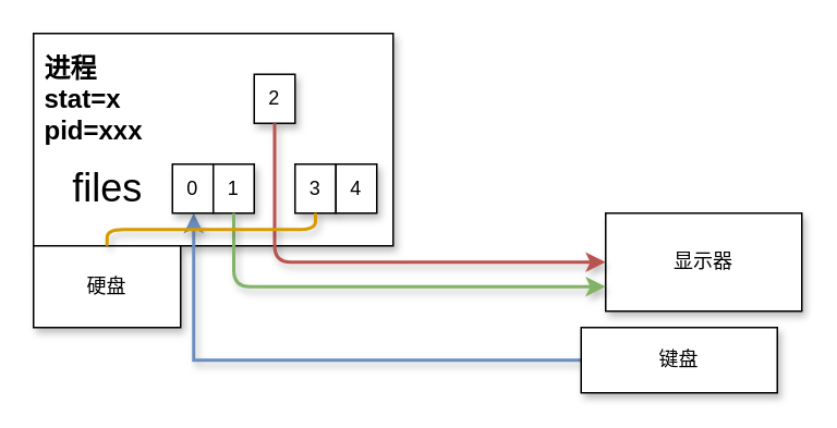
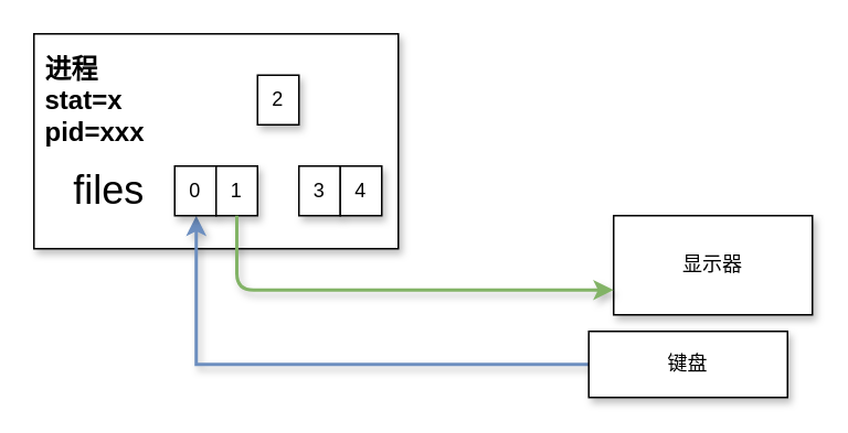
- <mxCell id="16" value="" style="edgeStyle=segmentEdgeStyle;endArrow=none;html=1;endFill=0;exitX=0.5;exitY=0;exitDx=0;exitDy=0;entryX=0.5;entryY=1;entryDx=0;entryDy=0;fillColor=#ffe6cc;strokeColor=#d79b00;strokeWidth=2;shadow=1;" edge="1" parent="1" source="6" target="10"><mxGeometry width="50" height="50" relative="1" as="geometry"><mxPoint x="260" y="350" as="sourcePoint" /><mxPoint x="310" y="300" as="targetPoint" /><Array as="points"><mxPoint x="65" y="140" /><mxPoint x="193" y="140" /></Array></mxGeometry></mxCell>
- <mxCell id="13" value="" style="edgeStyle=segmentEdgeStyle;endArrow=classic;html=1;exitX=0.5;exitY=1;exitDx=0;exitDy=0;entryX=0;entryY=0.5;entryDx=0;entryDy=0;strokeWidth=2;fillColor=#f8cecc;strokeColor=#b85450;shadow=1;" parent="1" source="9" target="5" edge="1"><mxGeometry width="50" height="50" relative="1" as="geometry"><mxPoint x="190" y="160" as="sourcePoint" /><mxPoint x="417.5" y="205" as="targetPoint" /><Array as="points"><mxPoint x="168" y="160" /></Array></mxGeometry></mxCell>
- <mxCell id="6" value="硬盘" style="rounded=0;whiteSpace=wrap;html=1;shadow=1;" parent="1" vertex="1"><mxGeometry x="20" y="150" width="90" height="50" as="geometry" /></mxCell>
